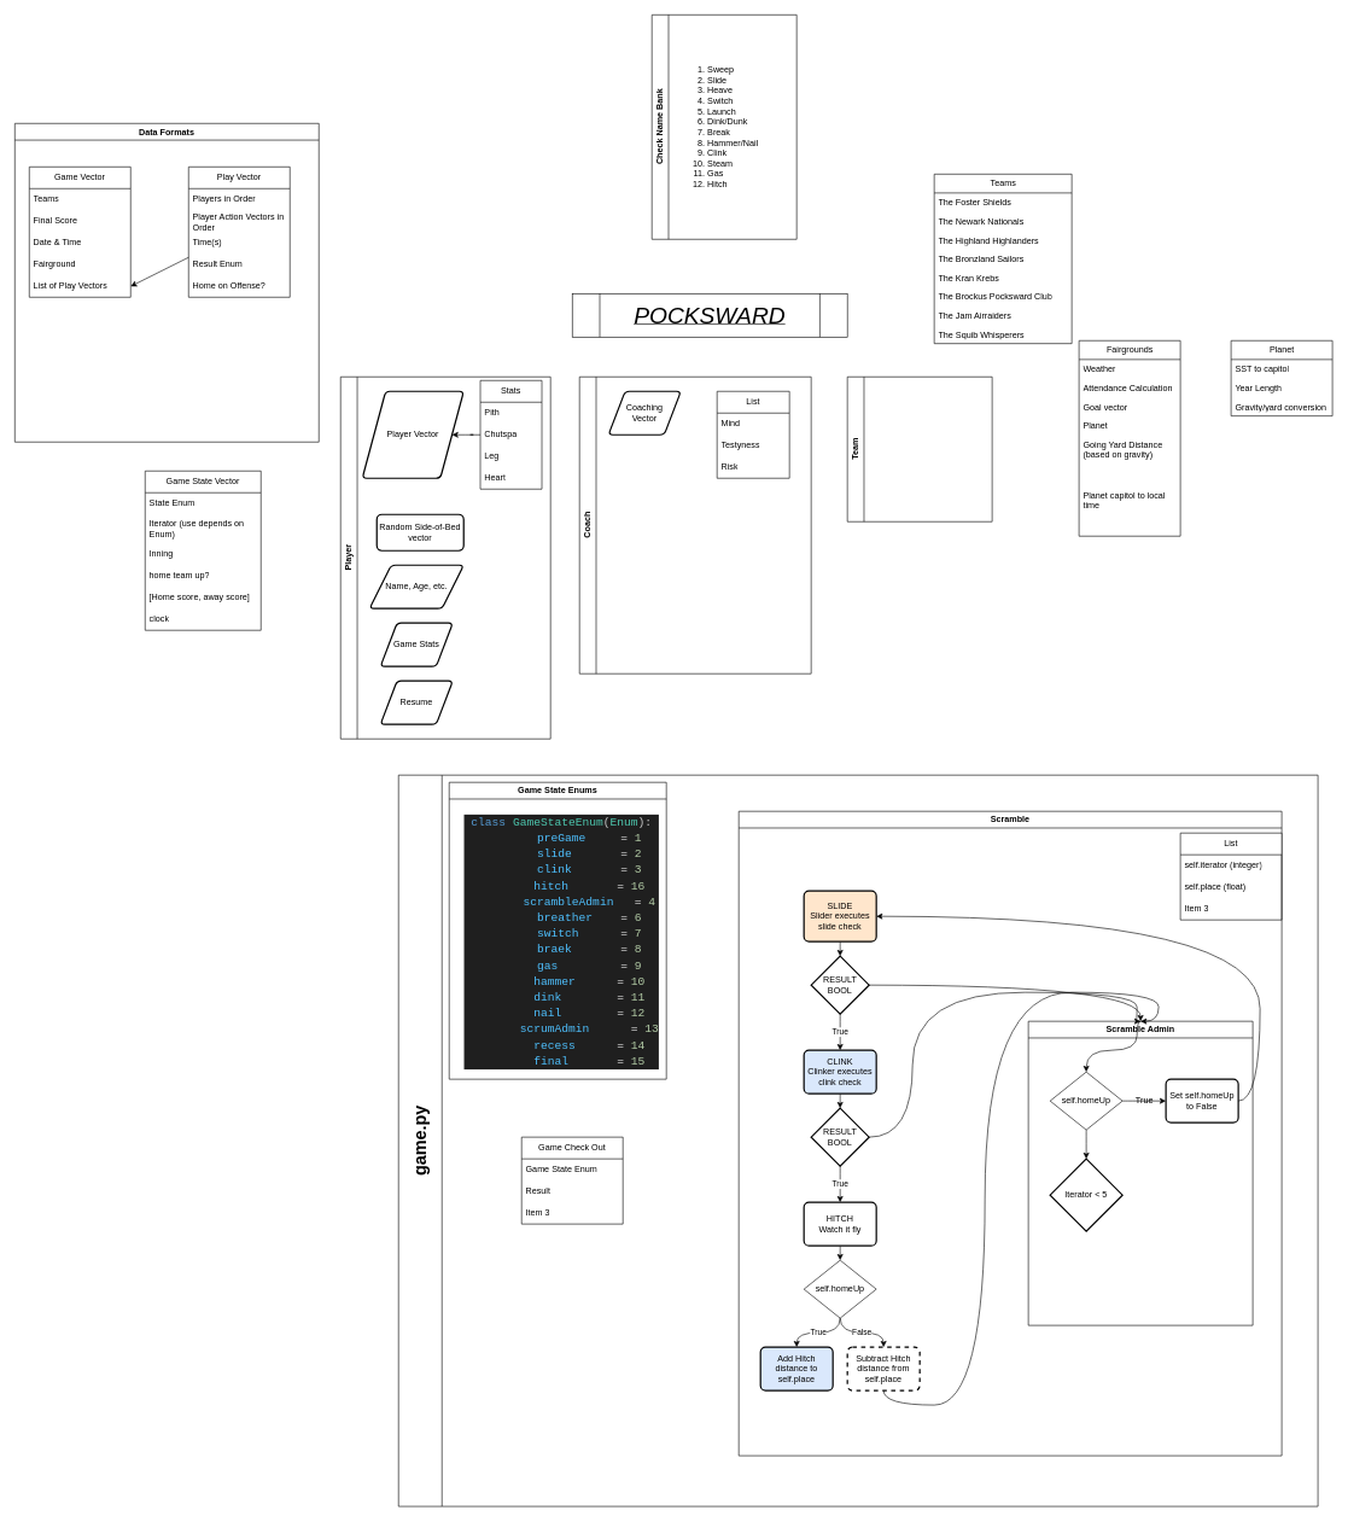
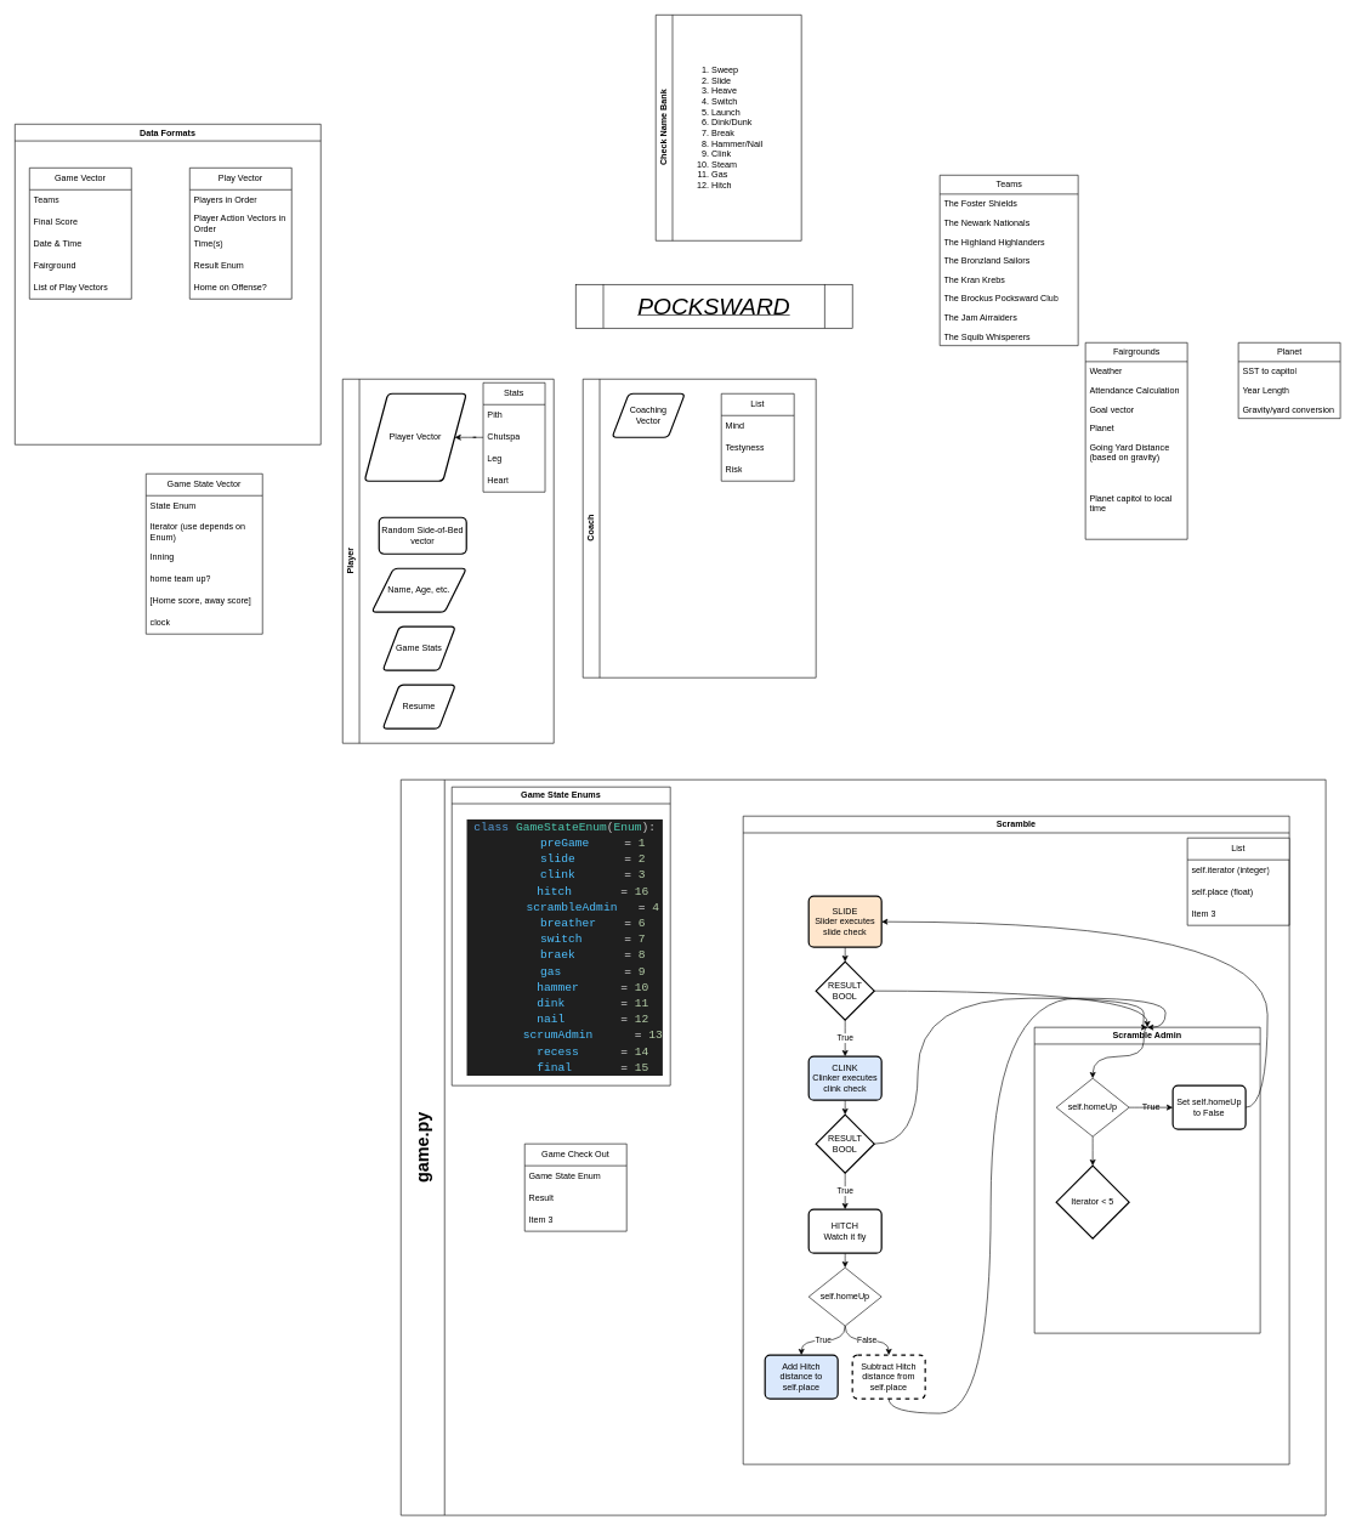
- <mxCell id="61" style="edgeStyle=none;html=1;entryX=1;entryY=0.5;entryDx=0;entryDy=0;" parent="60" source="62" target="73" edge="1"><mxGeometry relative="1" as="geometry" /></mxCell>
- <mxCell id="2" value="&lt;i style=&quot;&quot;&gt;&lt;u style=&quot;&quot;&gt;&lt;font style=&quot;font-size: 32px;&quot;&gt;POCKSWARD&lt;/font&gt;&lt;/u&gt;&lt;/i&gt;" style="shape=process;whiteSpace=wrap;html=1;backgroundOutline=1;" parent="1" vertex="1"><mxGeometry x="790" y="405" width="380" height="60" as="geometry" /></mxCell>
+ <mxCell id="2" value="&lt;i style=&quot;&quot;&gt;&lt;u style=&quot;&quot;&gt;&lt;font style=&quot;font-size: 32px;&quot;&gt;POCKSWARD&lt;/font&gt;&lt;/u&gt;&lt;/i&gt;" style="shape=process;whiteSpace=wrap;html=1;backgroundOutline=1;" parent="1" vertex="1"><mxGeometry x="790" y="390" width="380" height="60" as="geometry" /></mxCell>
- <mxCell id="59" value="Team" style="swimlane;horizontal=0;whiteSpace=wrap;html=1;" parent="1" vertex="1"><mxGeometry x="1170" y="520" width="200" height="200" as="geometry" /></mxCell>
